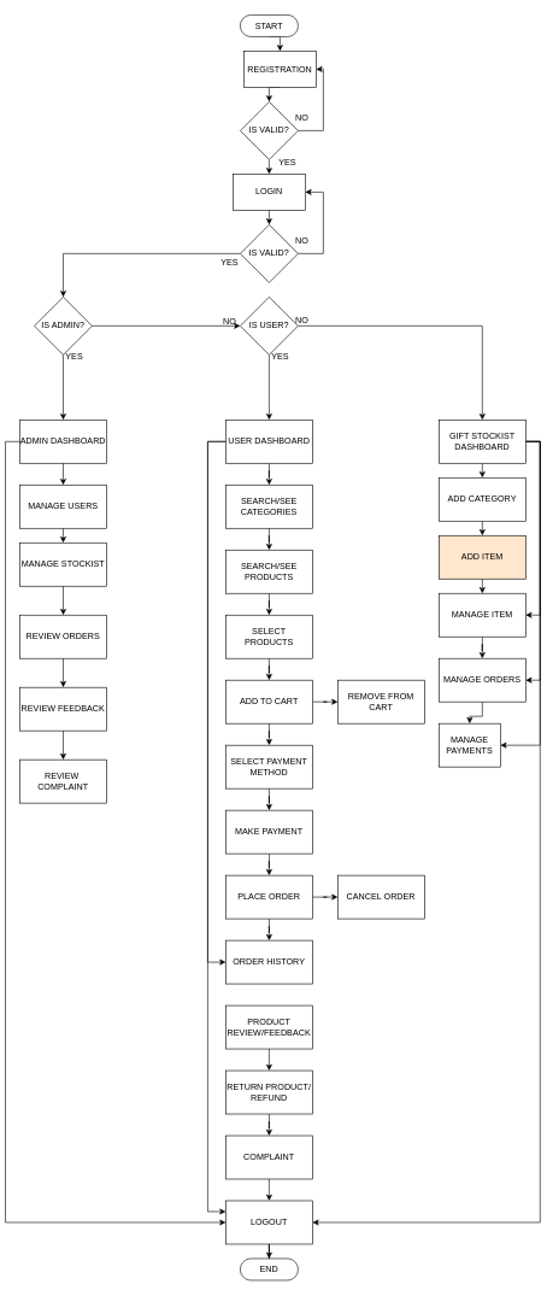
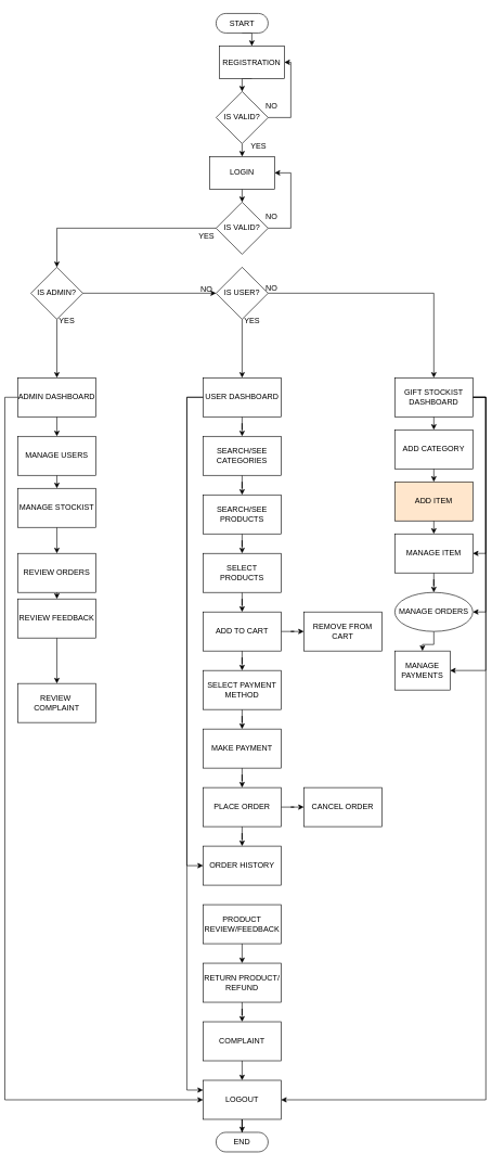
- <mxCell id="70" value="MANAGE ORDERS" style="whiteSpace=wrap;html=1;" parent="1" vertex="1"><mxGeometry x="600" y="910" width="120" height="60" as="geometry" /></mxCell>
+ <mxCell id="70" value="MANAGE ORDERS" style="ellipse;whiteSpace=wrap;html=1;" parent="1" vertex="1"><mxGeometry x="600" y="910" width="120" height="60" as="geometry" /></mxCell>
- <mxCell id="81" value="REVIEW FEEDBACK" style="whiteSpace=wrap;html=1;" parent="1" vertex="1"><mxGeometry x="20" y="950" width="120" height="60" as="geometry" /></mxCell>
+ <mxCell id="81" value="REVIEW FEEDBACK" style="whiteSpace=wrap;html=1;" parent="1" vertex="1"><mxGeometry x="20" y="920" width="120" height="60" as="geometry" /></mxCell>
